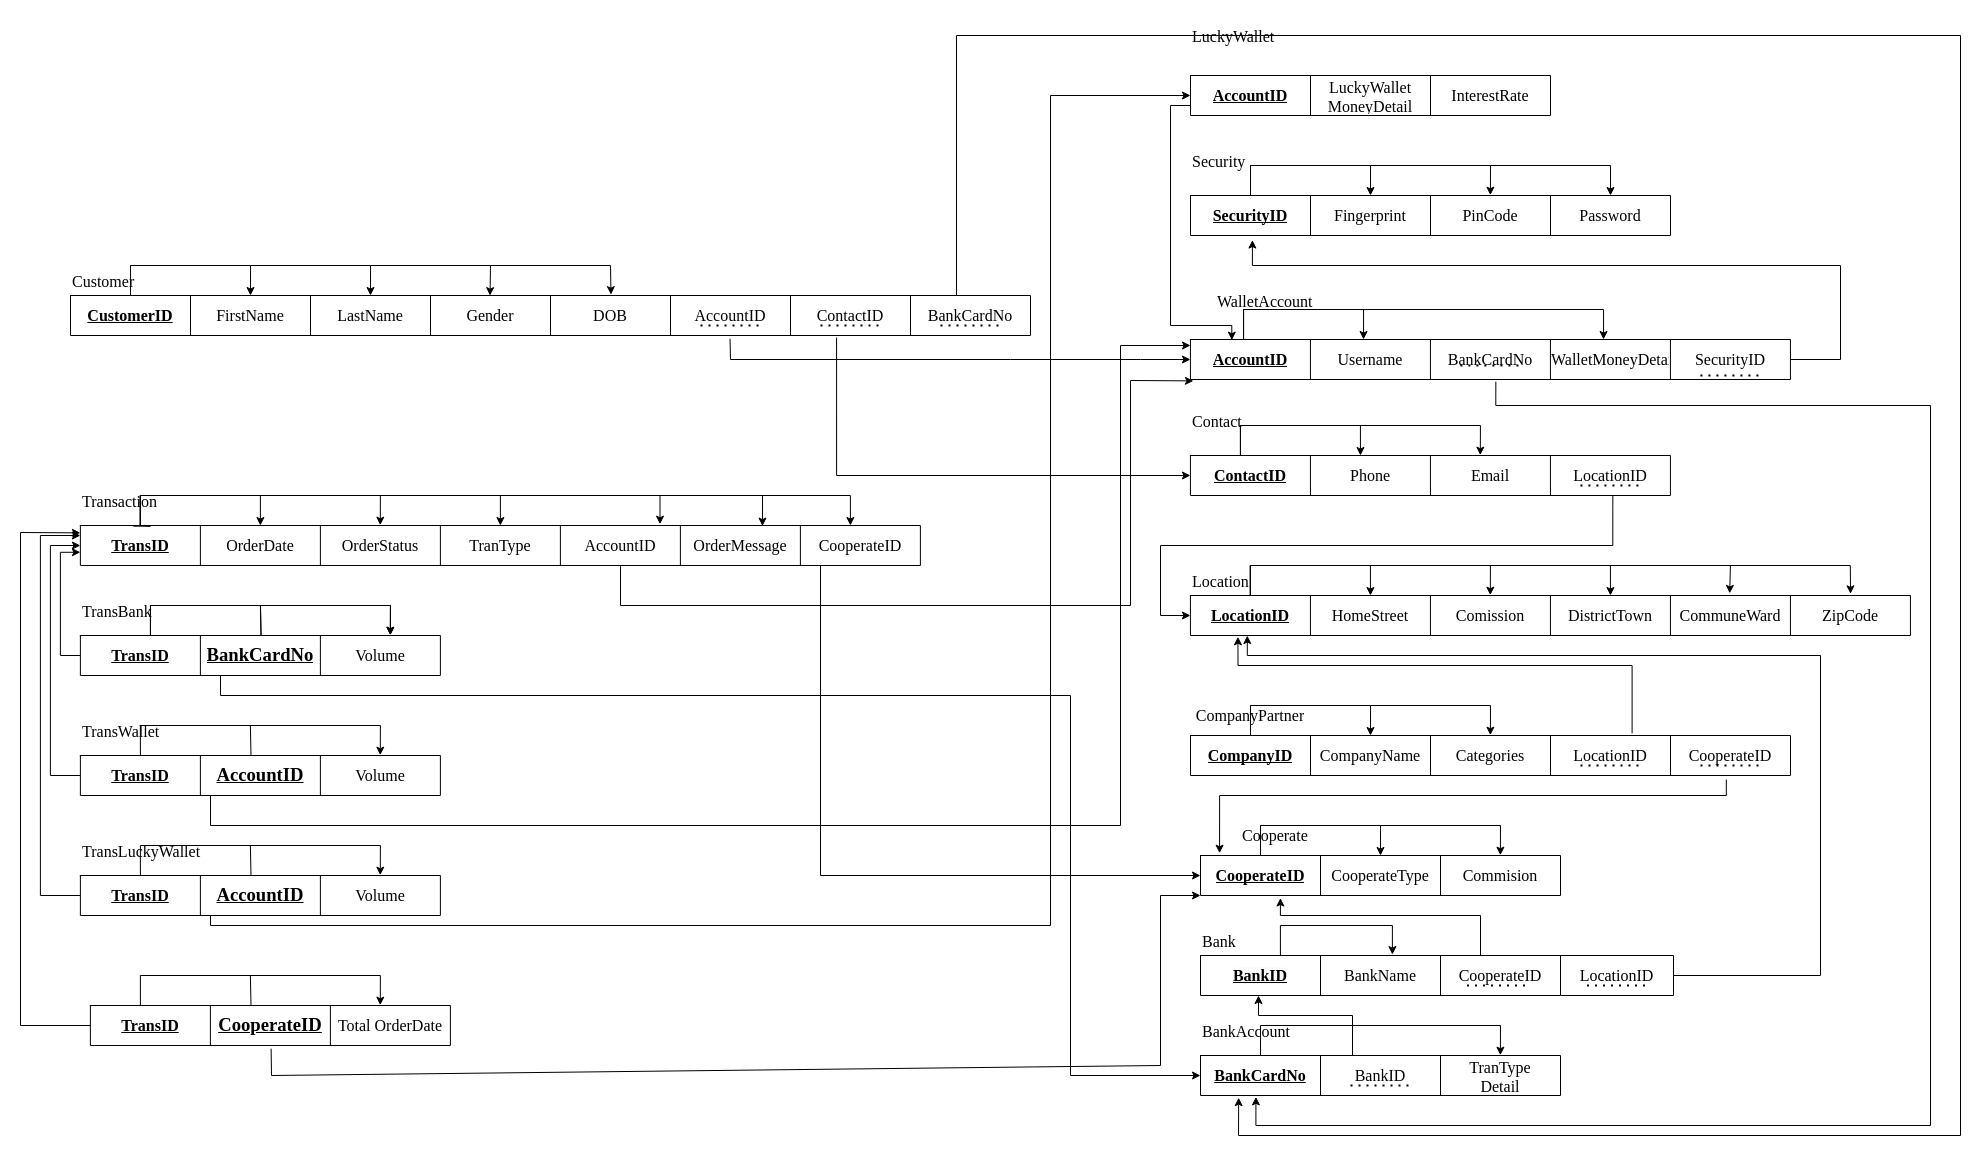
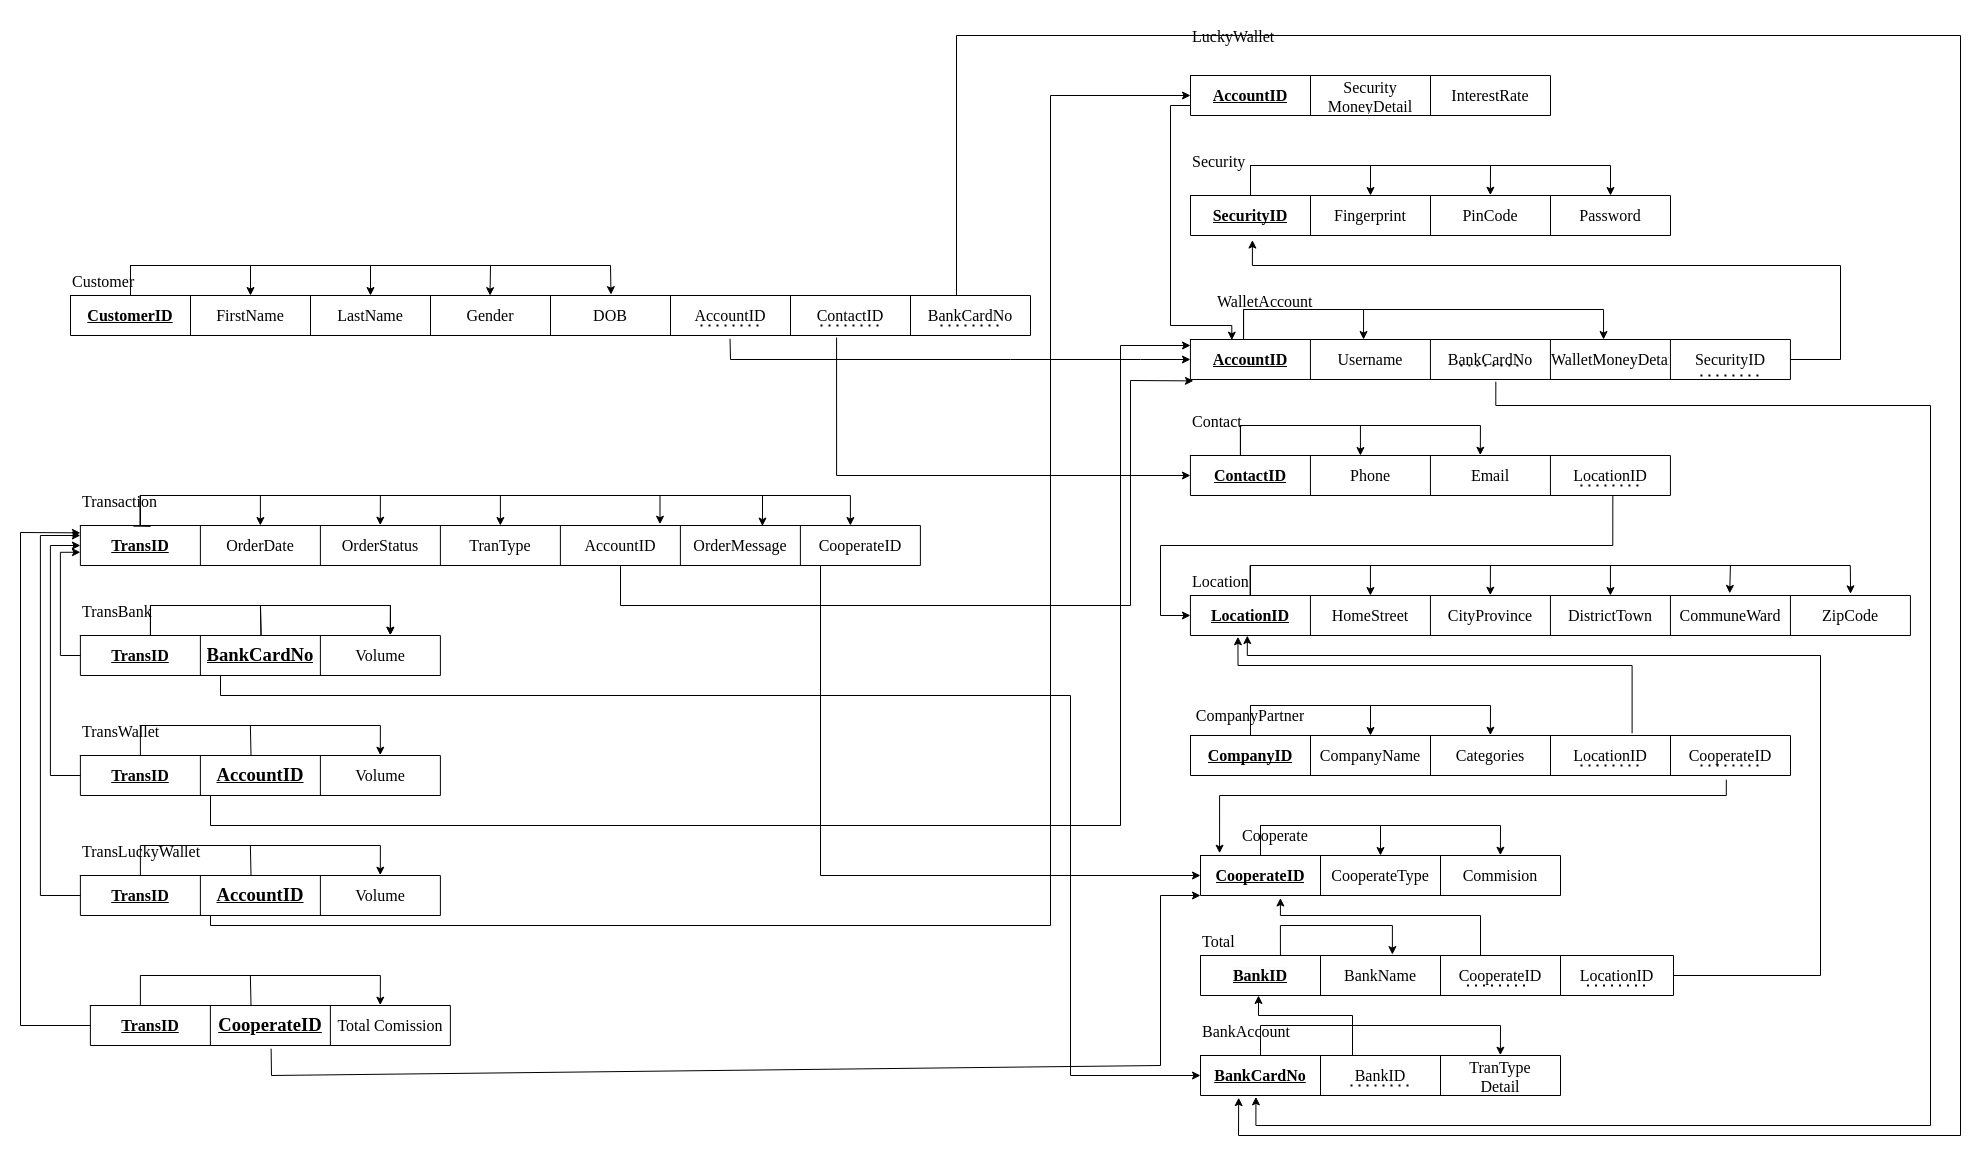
- <mxCell id="30" value="&lt;span id=&quot;docs-internal-guid-2f85cd64-7fff-3050-5969-75ea485e8dc3&quot; style=&quot;font-size: 16px;&quot;&gt;&lt;span style=&quot;font-size: 16px; background-color: transparent; font-variant-numeric: normal; font-variant-east-asian: normal; vertical-align: baseline;&quot;&gt;LuckyWallet&lt;br style=&quot;font-size: 16px;&quot;&gt;MoneyDetail&lt;/span&gt;&lt;/span&gt;" style="shape=partialRectangle;html=1;whiteSpace=wrap;connectable=0;overflow=hidden;fillColor=none;top=0;left=0;bottom=0;right=0;pointerEvents=1;fontFamily=Times New Roman;fontSize=16;" vertex="1" parent="28"><mxGeometry x="120" width="120" height="40" as="geometry"><mxRectangle width="120" height="40" as="alternateBounds" /></mxGeometry></mxCell>
+ <mxCell id="30" value="&lt;span id=&quot;docs-internal-guid-2f85cd64-7fff-3050-5969-75ea485e8dc3&quot; style=&quot;font-size: 16px;&quot;&gt;&lt;span style=&quot;font-size: 16px; background-color: transparent; font-variant-numeric: normal; font-variant-east-asian: normal; vertical-align: baseline;&quot;&gt;Security&lt;br style=&quot;font-size: 16px;&quot;&gt;MoneyDetail&lt;/span&gt;&lt;/span&gt;" style="shape=partialRectangle;html=1;whiteSpace=wrap;connectable=0;overflow=hidden;fillColor=none;top=0;left=0;bottom=0;right=0;pointerEvents=1;fontFamily=Times New Roman;fontSize=16;" vertex="1" parent="28"><mxGeometry x="120" width="120" height="40" as="geometry"><mxRectangle width="120" height="40" as="alternateBounds" /></mxGeometry></mxCell>
- <mxCell id="16" value="Comission" style="shape=partialRectangle;html=1;whiteSpace=wrap;connectable=0;overflow=hidden;fillColor=none;top=0;left=0;bottom=0;right=0;pointerEvents=1;fontFamily=Times New Roman;fontSize=16;" vertex="1" parent="13"><mxGeometry x="240" width="120" height="40" as="geometry"><mxRectangle width="120" height="40" as="alternateBounds" /></mxGeometry></mxCell>
+ <mxCell id="16" value="CityProvince" style="shape=partialRectangle;html=1;whiteSpace=wrap;connectable=0;overflow=hidden;fillColor=none;top=0;left=0;bottom=0;right=0;pointerEvents=1;fontFamily=Times New Roman;fontSize=16;" vertex="1" parent="13"><mxGeometry x="240" width="120" height="40" as="geometry"><mxRectangle width="120" height="40" as="alternateBounds" /></mxGeometry></mxCell>
- <mxCell id="81" value="&lt;span id=&quot;docs-internal-guid-aaa7512b-7fff-998f-f191-fbcd9912985c&quot; style=&quot;font-size: 16px;&quot;&gt;&lt;span style=&quot;font-size: 16px; background-color: transparent; font-variant-numeric: normal; font-variant-east-asian: normal; vertical-align: baseline;&quot;&gt;Bank&lt;/span&gt;&lt;/span&gt;" style="text;whiteSpace=wrap;html=1;fontFamily=Times New Roman;fontSize=16;" vertex="1" parent="1"><mxGeometry x="1200" y="925" width="100" height="40" as="geometry" /></mxCell>
+ <mxCell id="81" value="&lt;span id=&quot;docs-internal-guid-aaa7512b-7fff-998f-f191-fbcd9912985c&quot; style=&quot;font-size: 16px;&quot;&gt;&lt;span style=&quot;font-size: 16px; background-color: transparent; font-variant-numeric: normal; font-variant-east-asian: normal; vertical-align: baseline;&quot;&gt;Total&lt;/span&gt;&lt;/span&gt;" style="text;whiteSpace=wrap;html=1;fontFamily=Times New Roman;fontSize=16;" vertex="1" parent="1"><mxGeometry x="1200" y="925" width="100" height="40" as="geometry" /></mxCell>
- <mxCell id="167" value="Total OrderDate" style="shape=partialRectangle;html=1;whiteSpace=wrap;connectable=0;overflow=hidden;fillColor=none;top=0;left=0;bottom=0;right=0;pointerEvents=1;fontFamily=Times New Roman;fontSize=16;" vertex="1" parent="164"><mxGeometry x="240" width="120" height="40" as="geometry"><mxRectangle width="120" height="40" as="alternateBounds" /></mxGeometry></mxCell>
+ <mxCell id="167" value="Total Comission" style="shape=partialRectangle;html=1;whiteSpace=wrap;connectable=0;overflow=hidden;fillColor=none;top=0;left=0;bottom=0;right=0;pointerEvents=1;fontFamily=Times New Roman;fontSize=16;" vertex="1" parent="164"><mxGeometry x="240" width="120" height="40" as="geometry"><mxRectangle width="120" height="40" as="alternateBounds" /></mxGeometry></mxCell>
